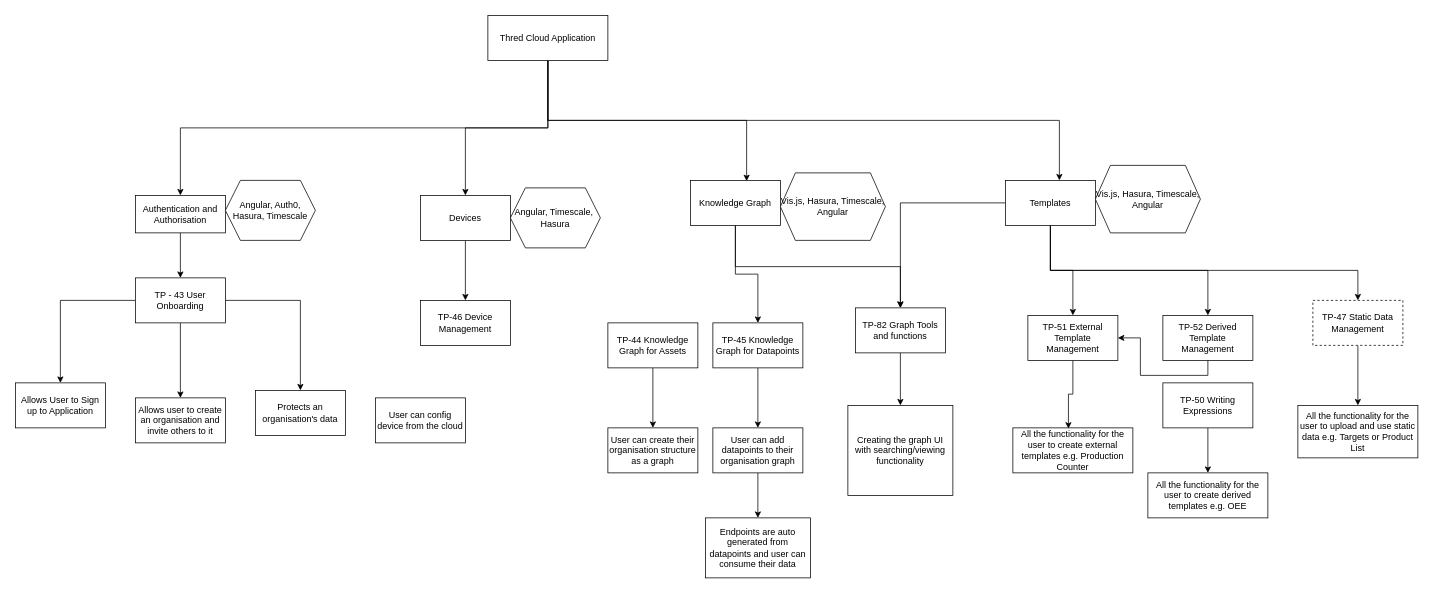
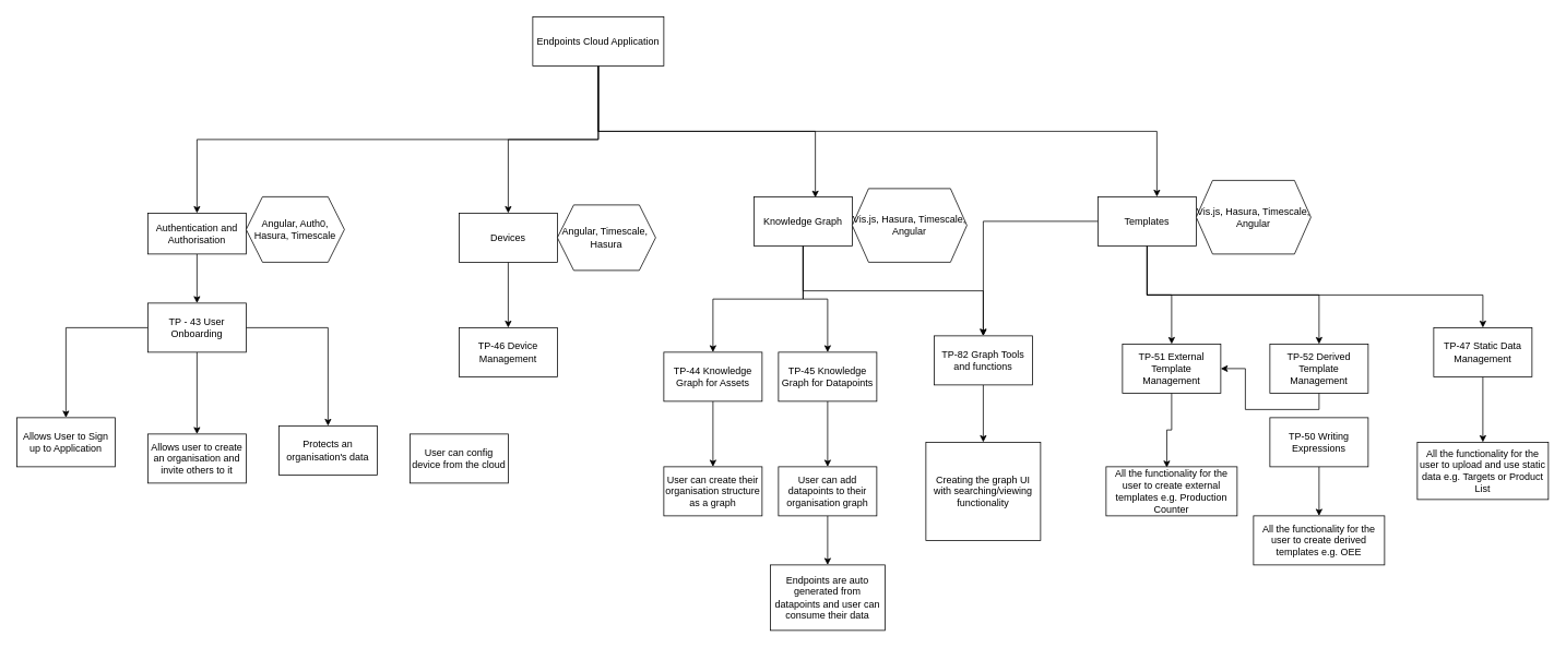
- <mxCell id="6" value="Thred Cloud Application" style="rounded=0;whiteSpace=wrap;html=1;" vertex="1" parent="1"><mxGeometry x="650" y="20" width="160" height="60" as="geometry" /></mxCell>
+ <mxCell id="6" value="Endpoints Cloud Application" style="rounded=0;whiteSpace=wrap;html=1;" vertex="1" parent="1"><mxGeometry x="650" y="20" width="160" height="60" as="geometry" /></mxCell>
+ <mxCell id="14" style="edgeStyle=orthogonalEdgeStyle;rounded=0;orthogonalLoop=1;jettySize=auto;html=1;" edge="1" parent="1" source="16" target="44"><mxGeometry relative="1" as="geometry" /></mxCell>
- <mxCell id="41" value="TP-47 Static Data Management" style="rounded=0;whiteSpace=wrap;html=1;dashed=1;" vertex="1" parent="1"><mxGeometry x="1750" y="400" width="120" height="60" as="geometry" /></mxCell>
+ <mxCell id="41" value="TP-47 Static Data Management" style="rounded=0;whiteSpace=wrap;html=1;" vertex="1" parent="1"><mxGeometry x="1750" y="400" width="120" height="60" as="geometry" /></mxCell>
